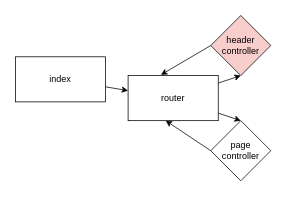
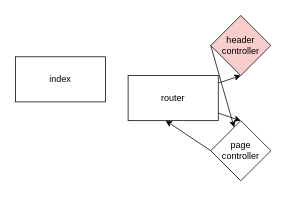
- <mxCell id="9" value="" style="endArrow=classic;html=1;exitX=0;exitY=0.5;exitDx=0;exitDy=0;entryX=0.364;entryY=-0.017;entryDx=0;entryDy=0;entryPerimeter=0;" edge="1" parent="1" source="7" target="6"><mxGeometry width="50" height="50" relative="1" as="geometry"><mxPoint x="300" y="130" as="sourcePoint" /><mxPoint x="350" y="80" as="targetPoint" /></mxGeometry></mxCell>
+ <mxCell id="9" value="" style="endArrow=classic;html=1;exitX=0;exitY=0.5;exitDx=0;exitDy=0;" edge="1" parent="1" source="7" target="8"><mxGeometry width="50" height="50" relative="1" as="geometry"><mxPoint x="300" y="130" as="sourcePoint" /><mxPoint x="350" y="80" as="targetPoint" /></mxGeometry></mxCell>
- <mxCell id="2" value="" style="edgeStyle=none;html=1;" edge="1" parent="1" source="3" target="6"><mxGeometry relative="1" as="geometry" /></mxCell>
